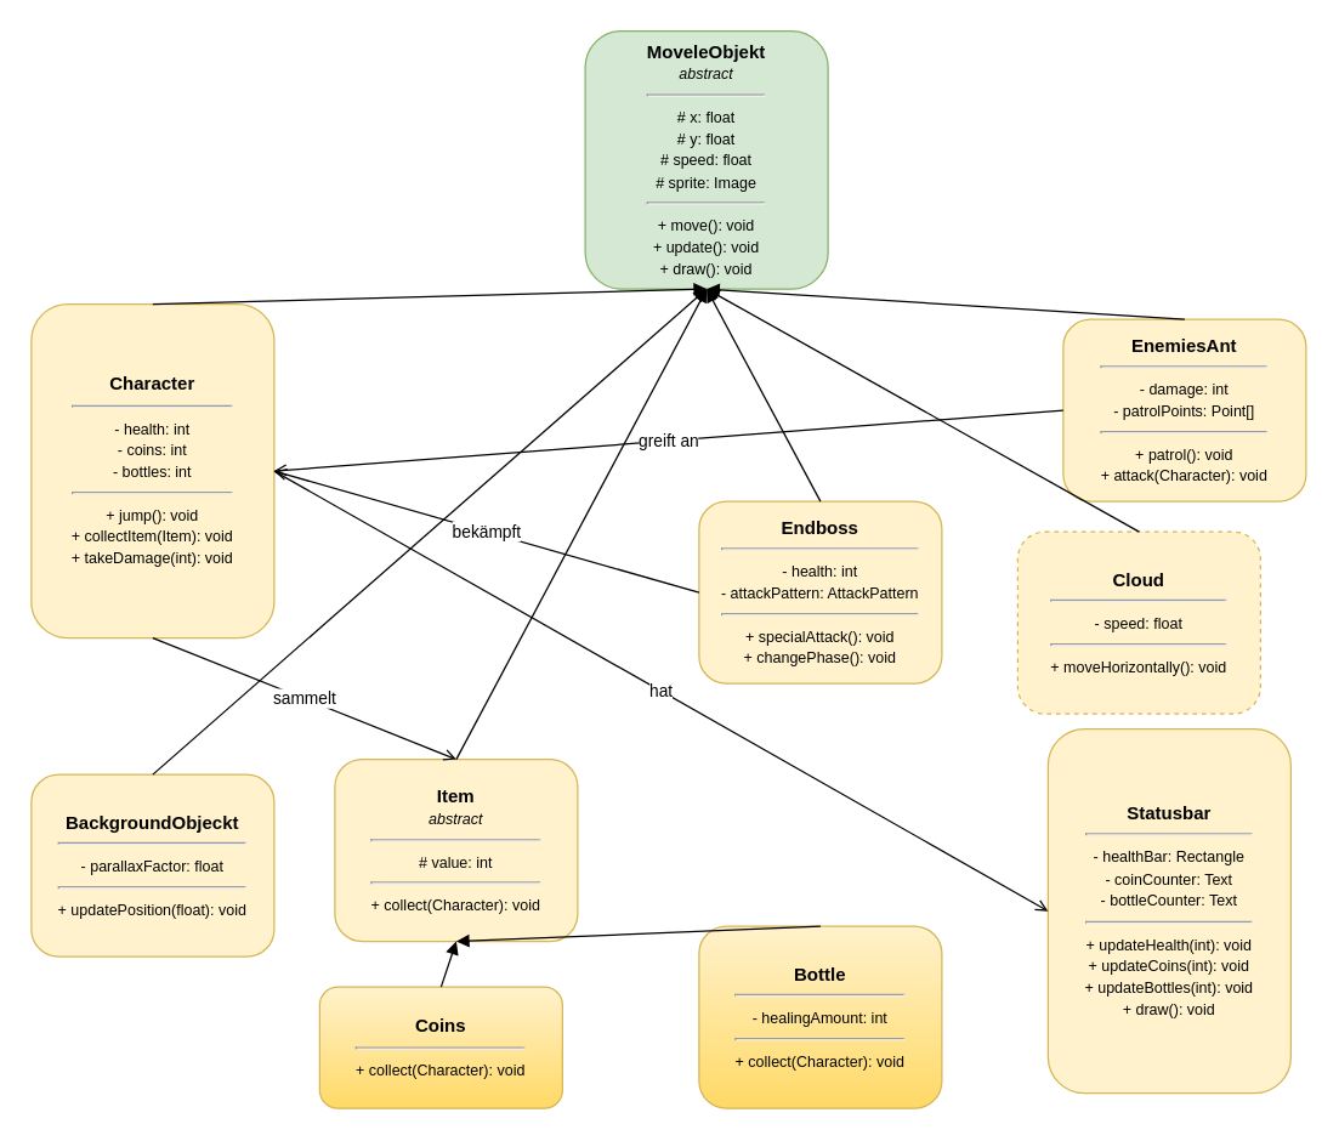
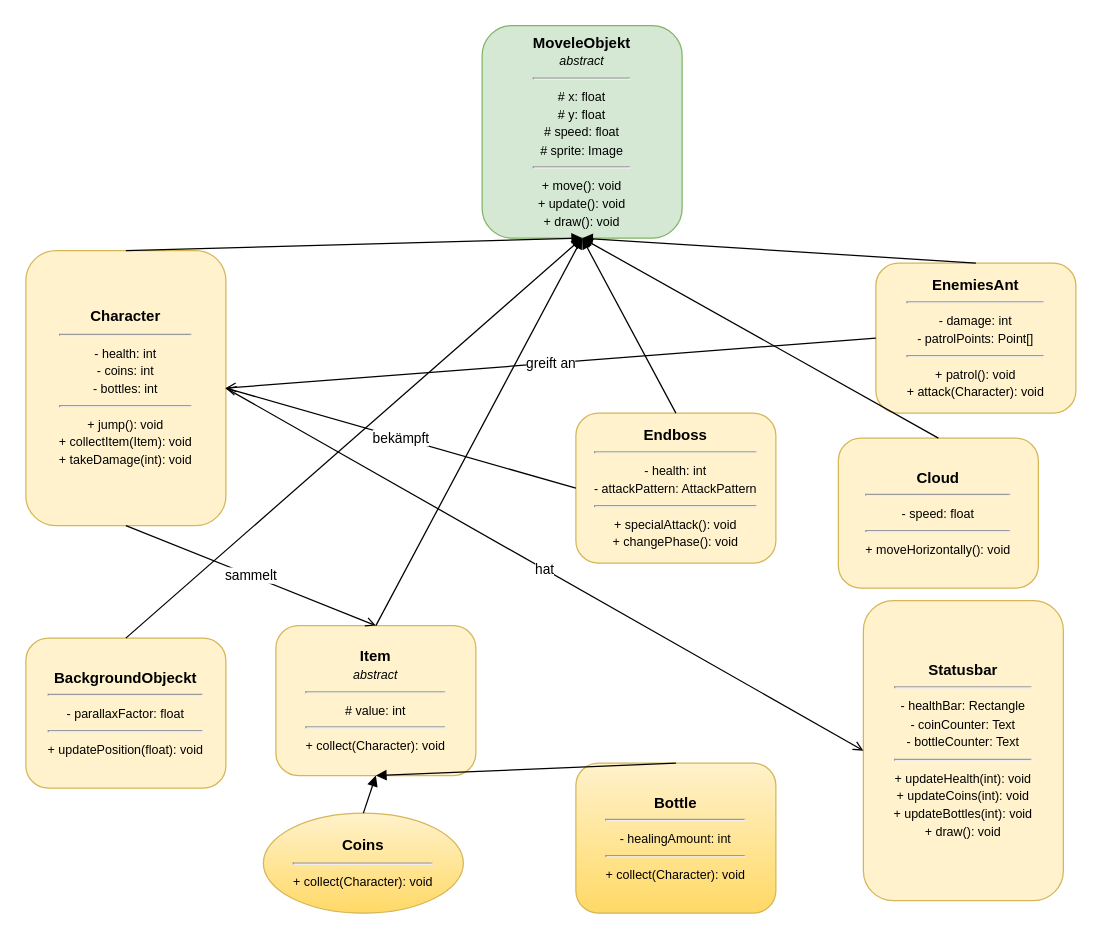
- <mxCell id="6" value="&lt;b&gt;Cloud&lt;/b&gt;&lt;hr&gt;&lt;font style=&quot;font-size: 10px;&quot;&gt;- speed: float&lt;/font&gt;&lt;hr&gt;&lt;font style=&quot;font-size: 10px;&quot;&gt;+ moveHorizontally(): void&lt;/font&gt;" style="rounded=1;whiteSpace=wrap;html=1;fillColor=#fff2cc;strokeColor=#d6b656;dashed=1;" parent="1" vertex="1"><mxGeometry x="670" y="350" width="160" height="120" as="geometry" /></mxCell>
+ <mxCell id="6" value="&lt;b&gt;Cloud&lt;/b&gt;&lt;hr&gt;&lt;font style=&quot;font-size: 10px;&quot;&gt;- speed: float&lt;/font&gt;&lt;hr&gt;&lt;font style=&quot;font-size: 10px;&quot;&gt;+ moveHorizontally(): void&lt;/font&gt;" style="rounded=1;whiteSpace=wrap;html=1;fillColor=#fff2cc;strokeColor=#d6b656;" parent="1" vertex="1"><mxGeometry x="670" y="350" width="160" height="120" as="geometry" /></mxCell>
- <mxCell id="10" value="&lt;b&gt;Coins&lt;/b&gt;&lt;hr&gt;&lt;font style=&quot;font-size: 10px;&quot;&gt;+ collect(Character): void&lt;/font&gt;" style="rounded=1;whiteSpace=wrap;html=1;fillColor=#fff2cc;gradientColor=#ffd966;strokeColor=#d6b656;" parent="1" vertex="1"><mxGeometry x="210" y="650" width="160" height="80" as="geometry" /></mxCell>
+ <mxCell id="10" value="&lt;b&gt;Coins&lt;/b&gt;&lt;hr&gt;&lt;font style=&quot;font-size: 10px;&quot;&gt;+ collect(Character): void&lt;/font&gt;" style="ellipse;whiteSpace=wrap;html=1;fillColor=#fff2cc;gradientColor=#ffd966;strokeColor=#d6b656;" parent="1" vertex="1"><mxGeometry x="210" y="650" width="160" height="80" as="geometry" /></mxCell>
